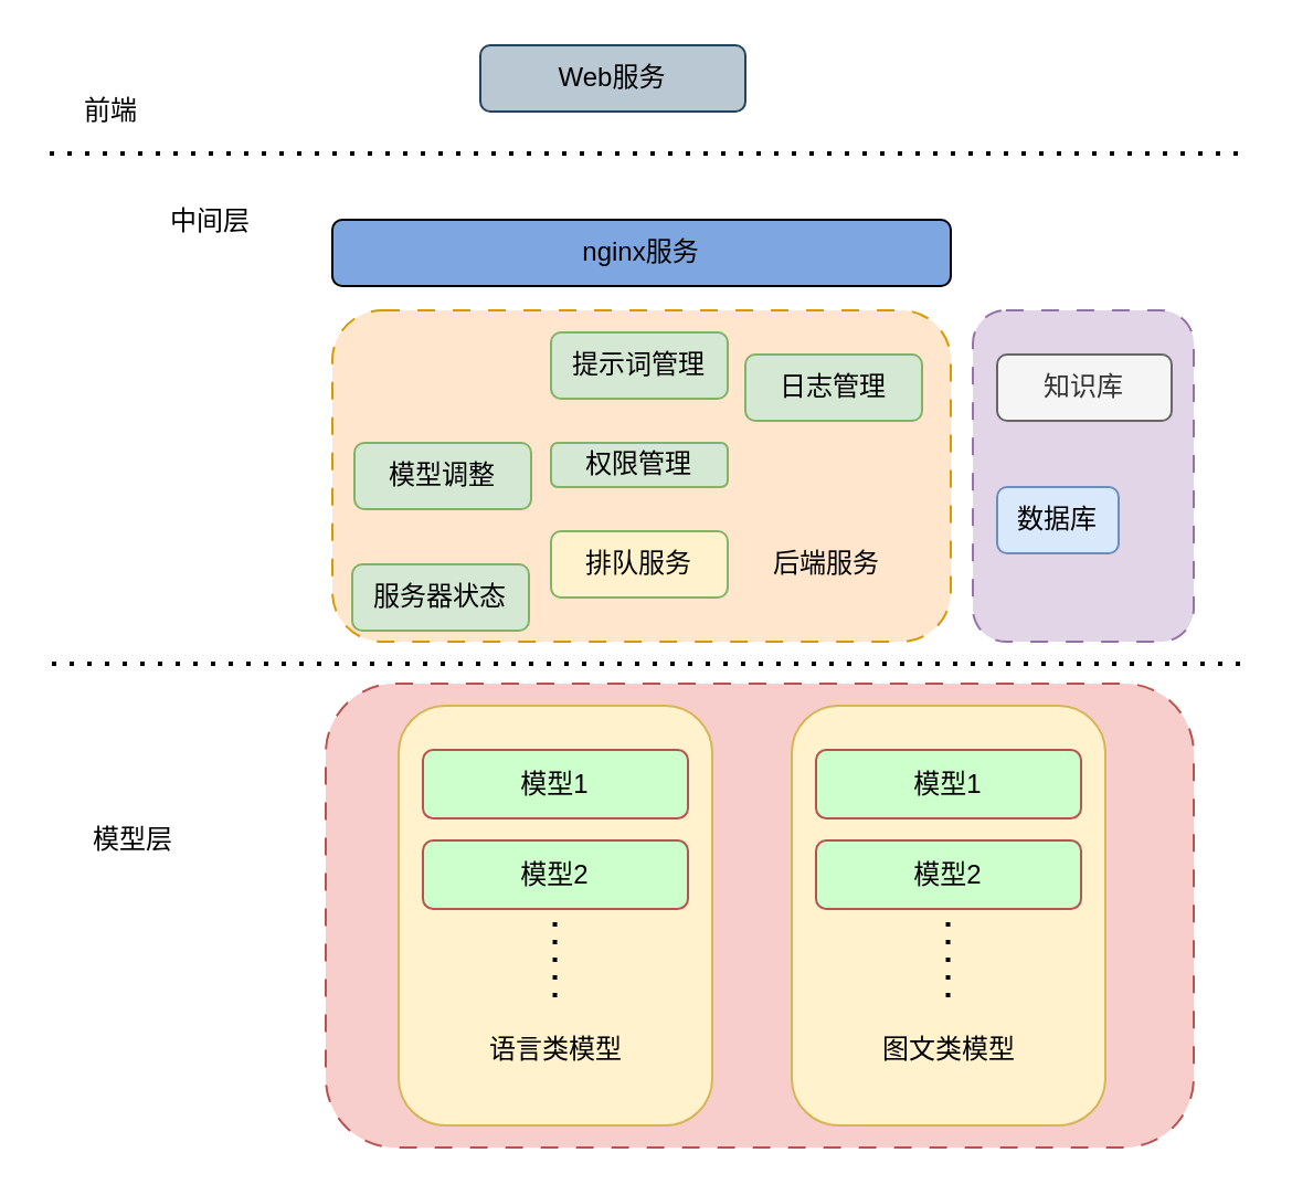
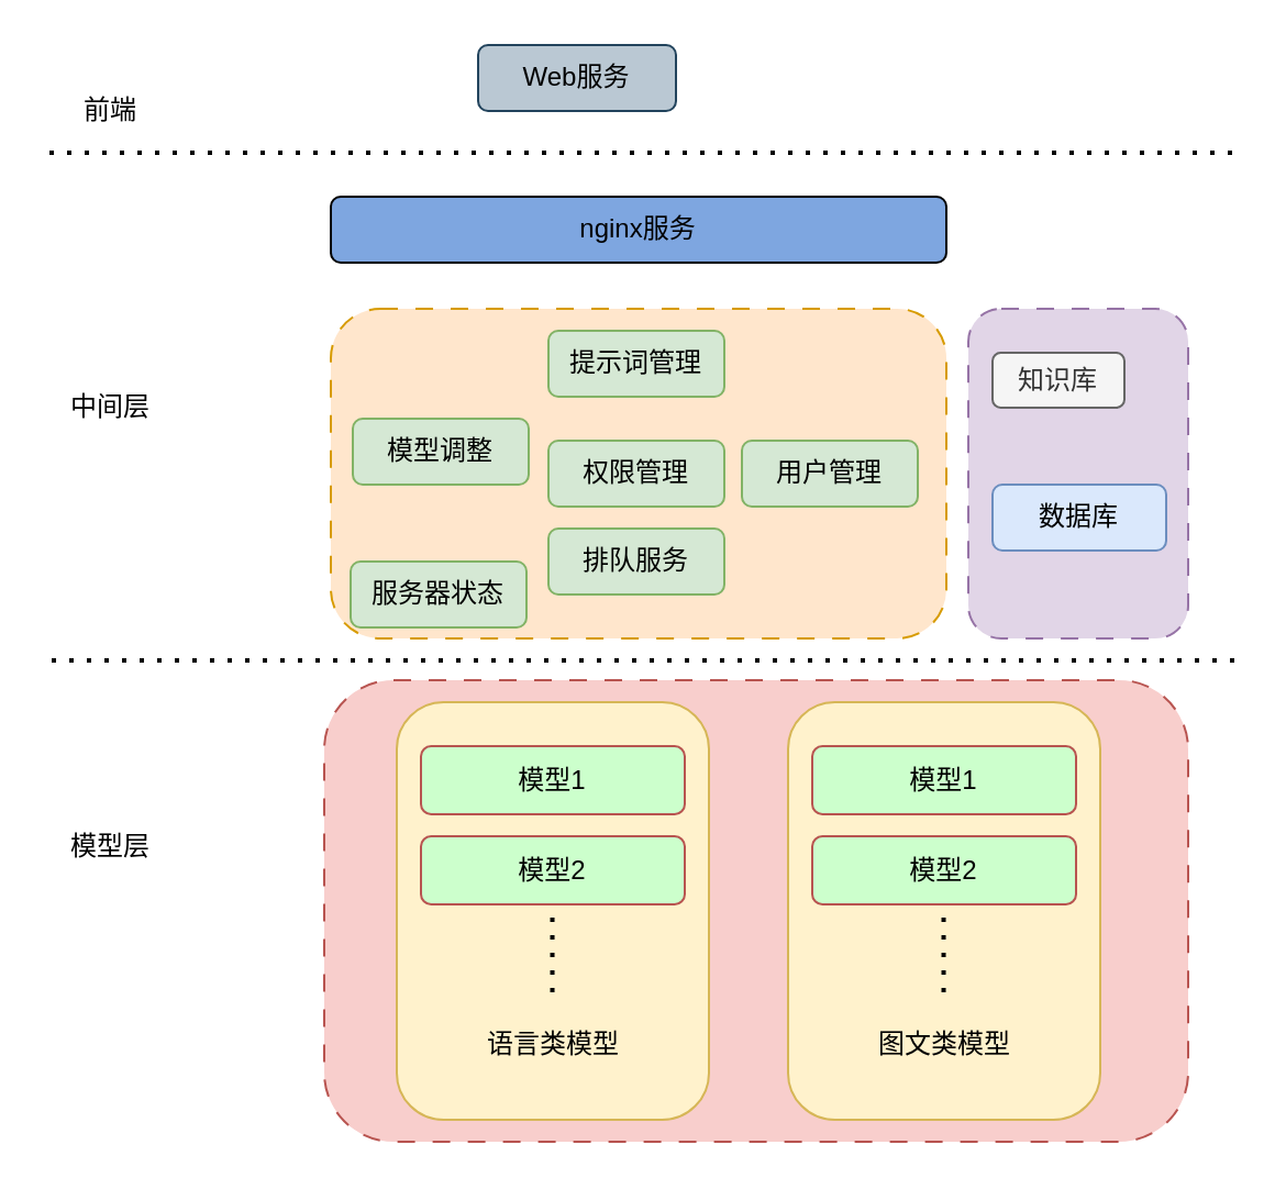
- <mxCell id="2" value="Web服务" style="rounded=1;whiteSpace=wrap;html=1;fillColor=#bac8d3;strokeColor=#23445d;" vertex="1" parent="1"><mxGeometry x="217" y="20" width="120" height="30" as="geometry" /></mxCell>
+ <mxCell id="2" value="Web服务" style="rounded=1;whiteSpace=wrap;html=1;fillColor=#bac8d3;strokeColor=#23445d;" vertex="1" parent="1"><mxGeometry x="217" y="20" width="90" height="30" as="geometry" /></mxCell>
- <mxCell id="4" value="中间层" style="text;html=1;strokeColor=none;fillColor=none;align=center;verticalAlign=middle;whiteSpace=wrap;rounded=0;" vertex="1" parent="1"><mxGeometry x="65" y="85" width="60" height="30" as="geometry" /></mxCell>
+ <mxCell id="4" value="中间层" style="text;html=1;strokeColor=none;fillColor=none;align=center;verticalAlign=middle;whiteSpace=wrap;rounded=0;" vertex="1" parent="1"><mxGeometry x="20" y="170" width="60" height="30" as="geometry" /></mxCell>
- <mxCell id="3" value="nginx服务" style="rounded=1;whiteSpace=wrap;html=1;fillColor=#7EA6E0;" vertex="1" parent="1"><mxGeometry x="150" y="99" width="280" height="30" as="geometry" /></mxCell>
+ <mxCell id="3" value="nginx服务" style="rounded=1;whiteSpace=wrap;html=1;fillColor=#7EA6E0;" vertex="1" parent="1"><mxGeometry x="150" y="89" width="280" height="30" as="geometry" /></mxCell>
- <mxCell id="9" value="日志管理" style="rounded=1;whiteSpace=wrap;html=1;fillColor=#d5e8d4;strokeColor=#82b366;" vertex="1" parent="1"><mxGeometry x="337" y="160" width="80" height="30" as="geometry" /></mxCell>
- <mxCell id="18" value="知识库" style="rounded=1;whiteSpace=wrap;html=1;fillColor=#f5f5f5;fontColor=#333333;strokeColor=#666666;" vertex="1" parent="1"><mxGeometry x="451" y="160" width="79" height="30" as="geometry" /></mxCell>
+ <mxCell id="18" value="知识库" style="rounded=1;whiteSpace=wrap;html=1;fillColor=#f5f5f5;fontColor=#333333;strokeColor=#666666;" vertex="1" parent="1"><mxGeometry x="451" y="160" width="60" height="25" as="geometry" /></mxCell>
- <mxCell id="11" value="权限管理" style="rounded=1;whiteSpace=wrap;html=1;fillColor=#d5e8d4;strokeColor=#82b366;" vertex="1" parent="1"><mxGeometry x="249" y="200" width="80" height="20" as="geometry" /></mxCell>
+ <mxCell id="11" value="权限管理" style="rounded=1;whiteSpace=wrap;html=1;fillColor=#d5e8d4;strokeColor=#82b366;" vertex="1" parent="1"><mxGeometry x="249" y="200" width="80" height="30" as="geometry" /></mxCell>
- <mxCell id="10" value="模型调整" style="rounded=1;whiteSpace=wrap;html=1;fillColor=#d5e8d4;strokeColor=#82b366;" vertex="1" parent="1"><mxGeometry x="160" y="200" width="80" height="30" as="geometry" /></mxCell>
+ <mxCell id="10" value="模型调整" style="rounded=1;whiteSpace=wrap;html=1;fillColor=#d5e8d4;strokeColor=#82b366;" vertex="1" parent="1"><mxGeometry x="160" y="190" width="80" height="30" as="geometry" /></mxCell>
+ <mxCell id="12" value="用户管理" style="rounded=1;whiteSpace=wrap;html=1;fillColor=#d5e8d4;strokeColor=#82b366;" vertex="1" parent="1"><mxGeometry x="337" y="200" width="80" height="30" as="geometry" /></mxCell>
- <mxCell id="17" value="数据库" style="rounded=1;whiteSpace=wrap;html=1;fillColor=#dae8fc;strokeColor=#6c8ebf;" vertex="1" parent="1"><mxGeometry x="451" y="220" width="55" height="30" as="geometry" /></mxCell>
+ <mxCell id="17" value="数据库" style="rounded=1;whiteSpace=wrap;html=1;fillColor=#dae8fc;strokeColor=#6c8ebf;" vertex="1" parent="1"><mxGeometry x="451" y="220" width="79" height="30" as="geometry" /></mxCell>
- <mxCell id="14" value="排队服务" style="rounded=1;whiteSpace=wrap;html=1;fillColor=#fff2cc;strokeColor=#82b366;" vertex="1" parent="1"><mxGeometry x="249" y="240" width="80" height="30" as="geometry" /></mxCell>
+ <mxCell id="14" value="排队服务" style="rounded=1;whiteSpace=wrap;html=1;fillColor=#d5e8d4;strokeColor=#82b366;" vertex="1" parent="1"><mxGeometry x="249" y="240" width="80" height="30" as="geometry" /></mxCell>
- <mxCell id="21" value="后端服务" style="text;html=1;strokeColor=none;fillColor=none;align=center;verticalAlign=middle;whiteSpace=wrap;rounded=0;" vertex="1" parent="1"><mxGeometry x="344" y="240" width="60" height="30" as="geometry" /></mxCell>
- <mxCell id="24" value="模型层" style="text;html=1;strokeColor=none;fillColor=none;align=center;verticalAlign=middle;whiteSpace=wrap;rounded=0;" vertex="1" parent="1"><mxGeometry x="30" y="365" width="60" height="30" as="geometry" /></mxCell>
+ <mxCell id="24" value="模型层" style="text;html=1;strokeColor=none;fillColor=none;align=center;verticalAlign=middle;whiteSpace=wrap;rounded=0;" vertex="1" parent="1"><mxGeometry x="20" y="370" width="60" height="30" as="geometry" /></mxCell>
